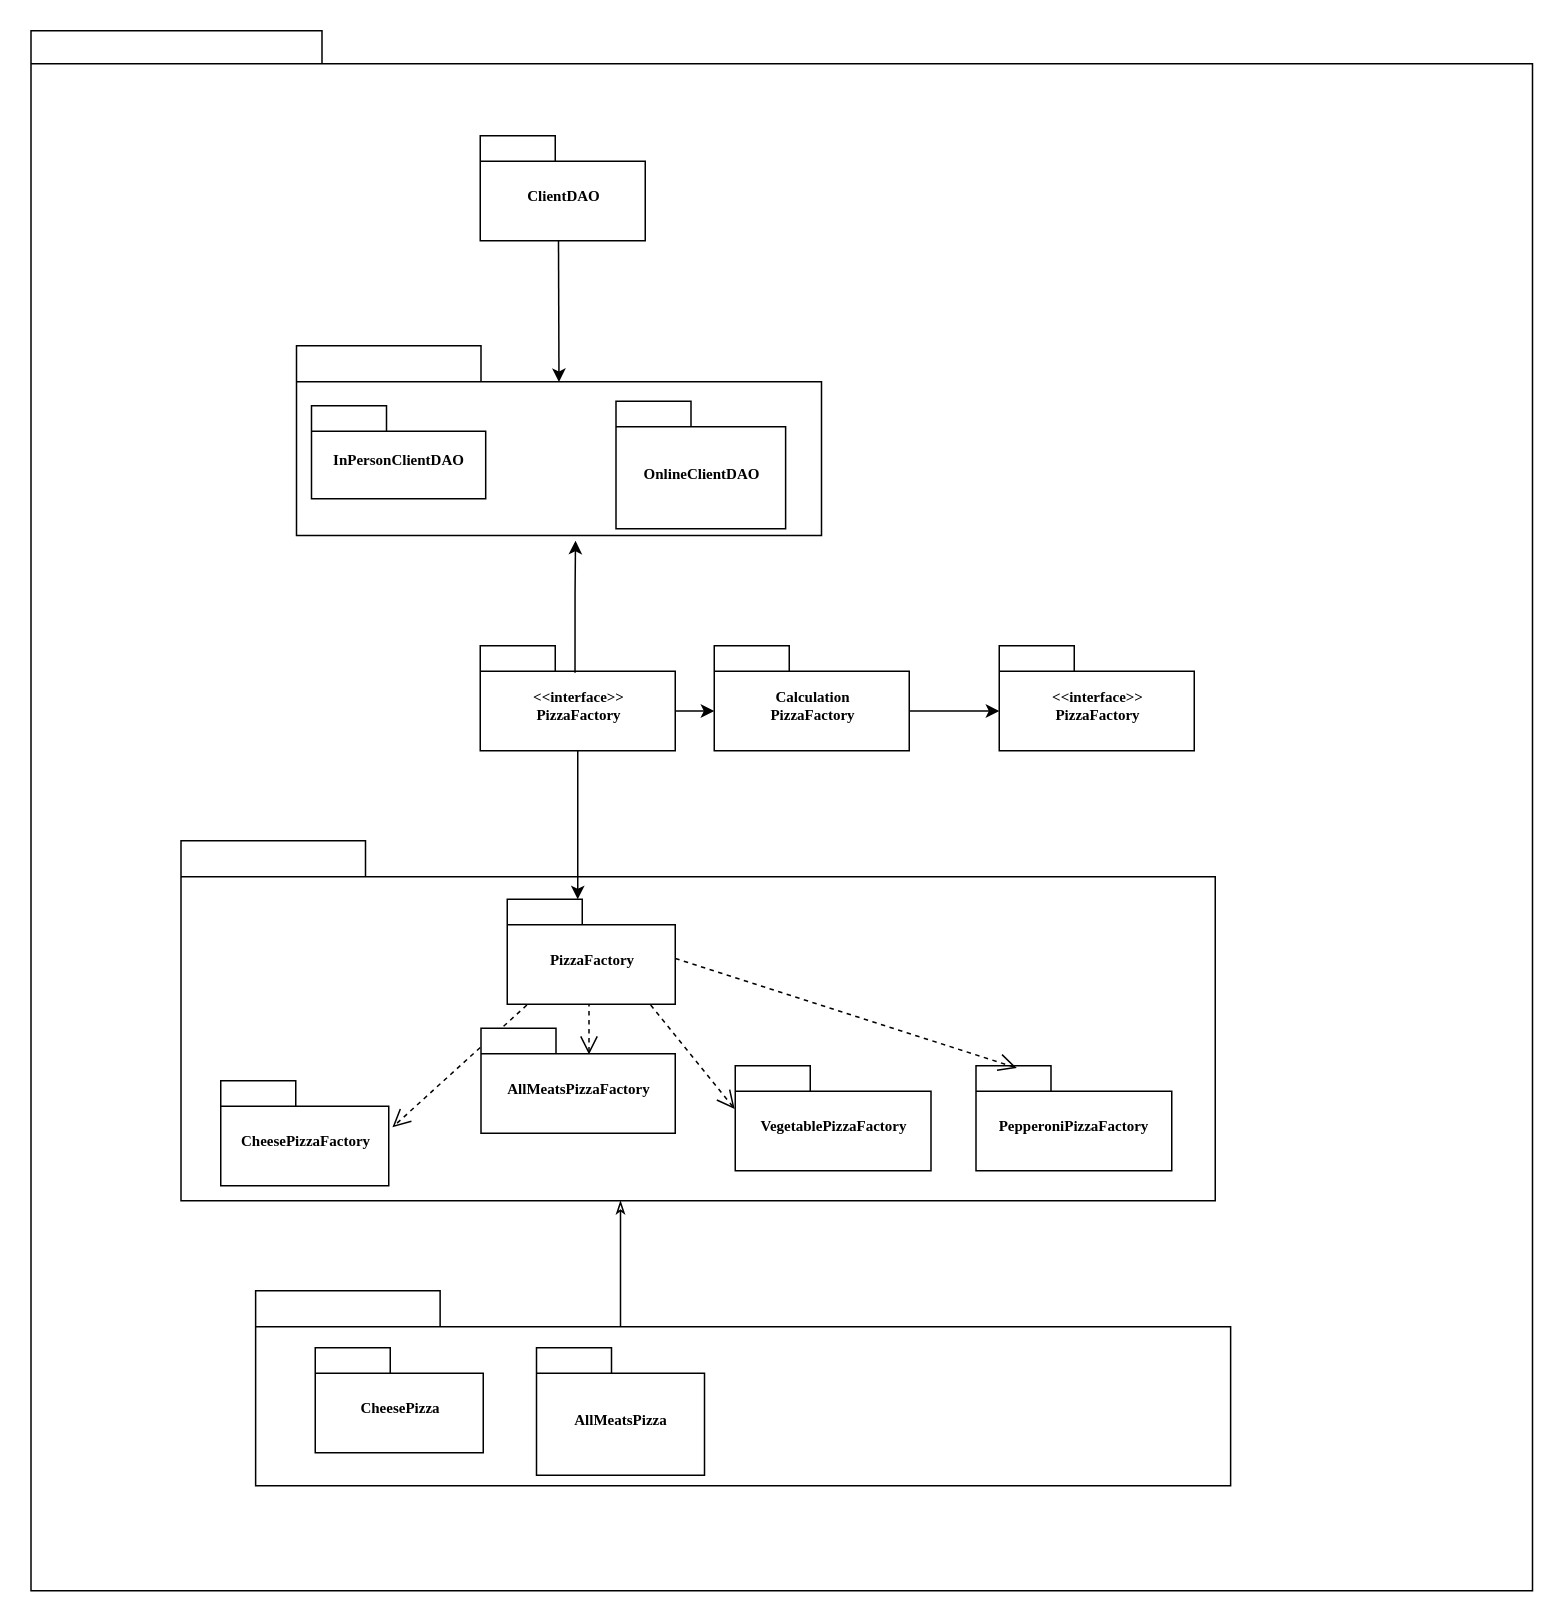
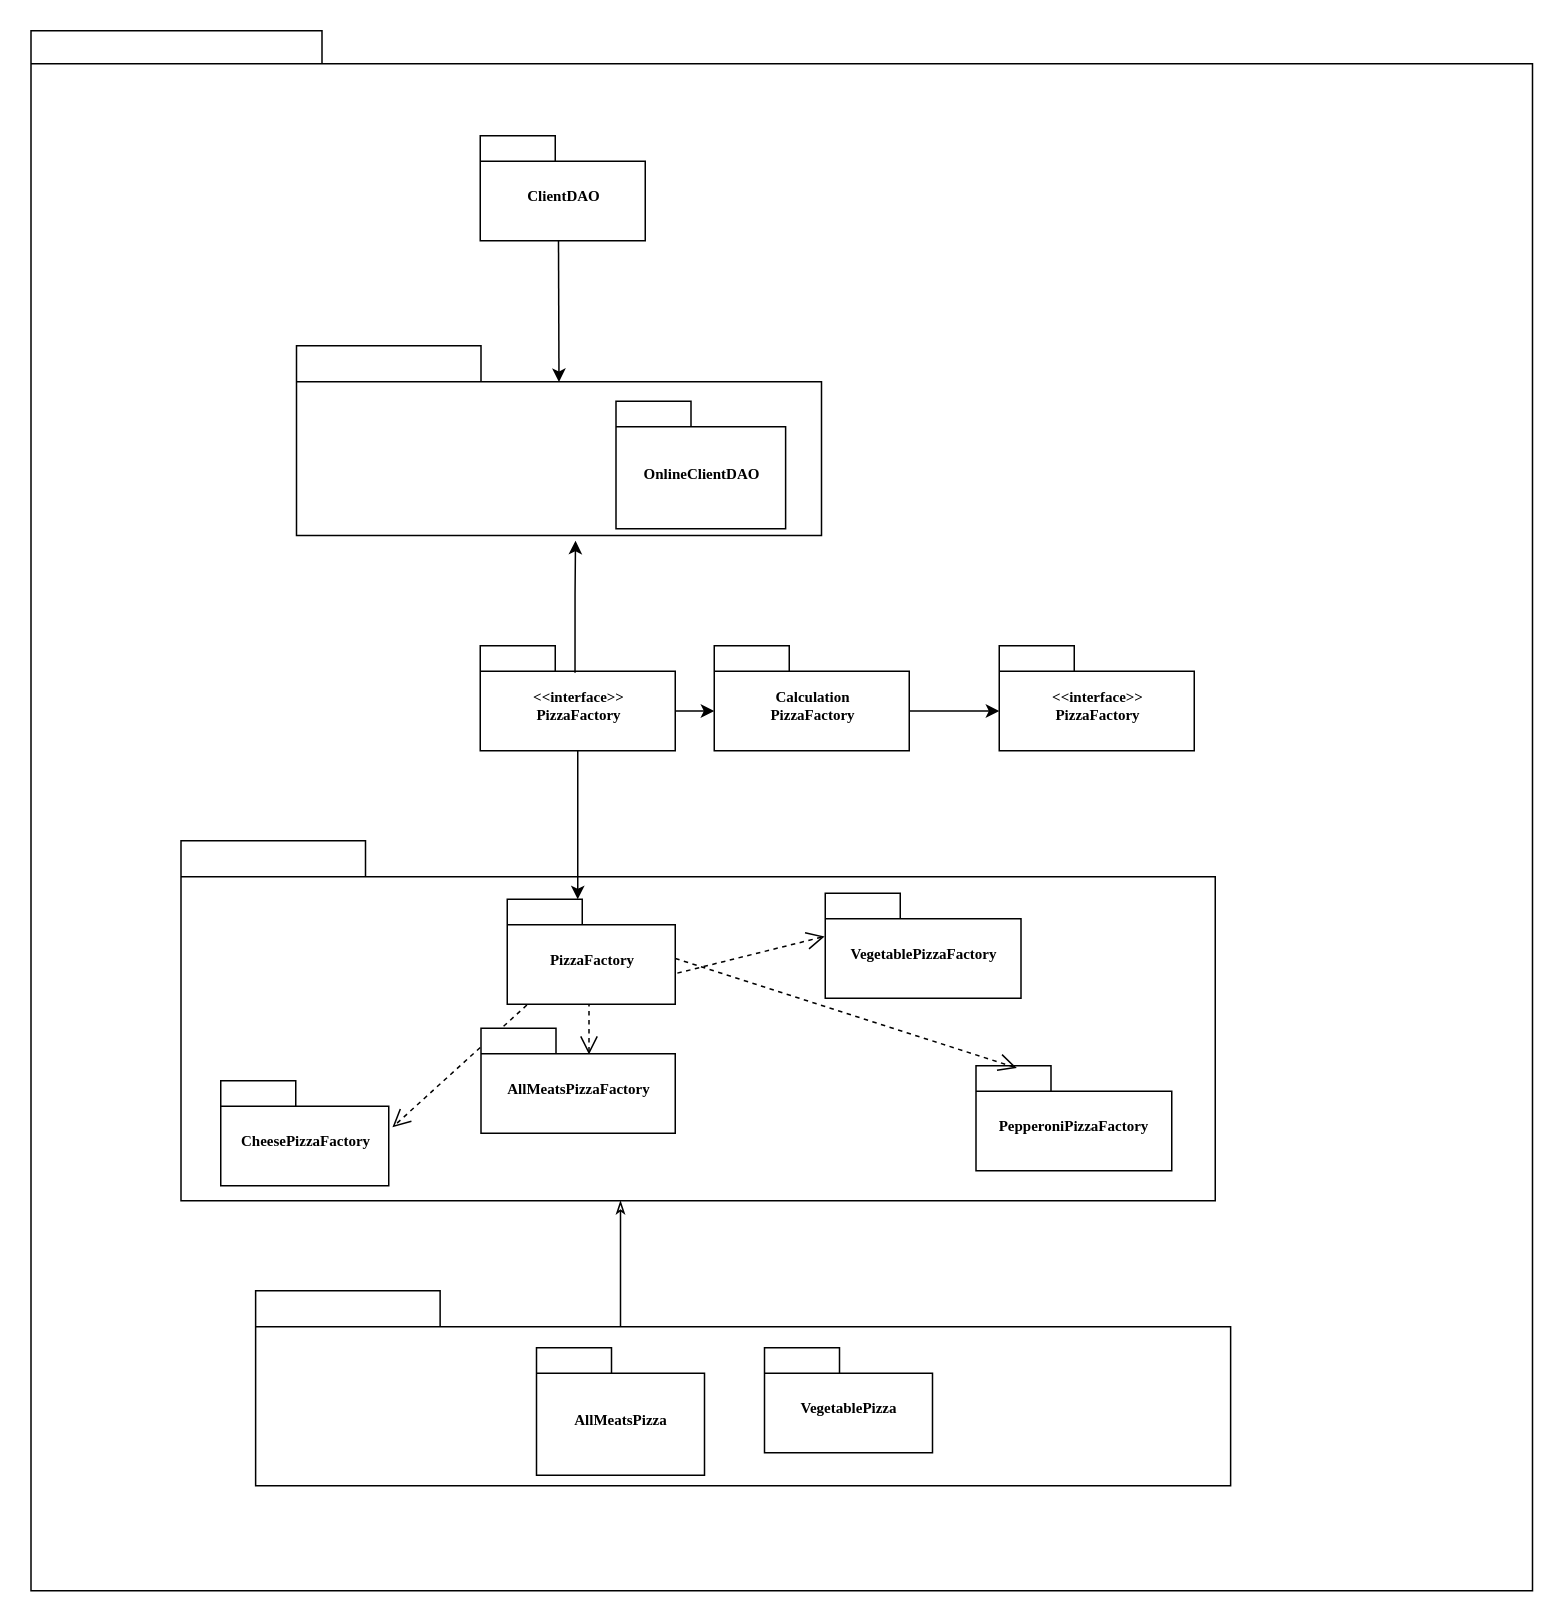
- <mxCell id="23" value="InPersonClientDAO" style="shape=folder;fontStyle=1;spacingTop=10;tabWidth=50;tabHeight=17;tabPosition=left;html=1;rounded=0;shadow=0;comic=0;labelBackgroundColor=none;strokeWidth=1;fontFamily=Verdana;fontSize=10;align=center;" vertex="1" parent="22"><mxGeometry width="116.134" height="61.94" as="geometry" /></mxCell>
- <mxCell id="13" value="VegetablePizzaFactory" style="shape=folder;fontStyle=1;spacingTop=10;tabWidth=50;tabHeight=17;tabPosition=left;html=1;rounded=0;shadow=0;comic=0;labelBackgroundColor=none;strokeColor=#000000;strokeWidth=1;fillColor=#ffffff;fontFamily=Verdana;fontSize=10;fontColor=#000000;align=center;" parent="1" vertex="1"><mxGeometry x="489.5" y="710" width="130.5" height="70" as="geometry" /></mxCell>
+ <mxCell id="13" value="VegetablePizzaFactory" style="shape=folder;fontStyle=1;spacingTop=10;tabWidth=50;tabHeight=17;tabPosition=left;html=1;rounded=0;shadow=0;comic=0;labelBackgroundColor=none;strokeColor=#000000;strokeWidth=1;fillColor=#ffffff;fontFamily=Verdana;fontSize=10;fontColor=#000000;align=center;" parent="1" vertex="1"><mxGeometry x="549.5" y="595" width="130.5" height="70" as="geometry" /></mxCell>
- <mxCell id="15" value="CheesePizza" style="shape=folder;fontStyle=1;spacingTop=10;tabWidth=50;tabHeight=17;tabPosition=left;html=1;rounded=0;shadow=0;comic=0;labelBackgroundColor=none;strokeWidth=1;fontFamily=Verdana;fontSize=10;align=center;" parent="1" vertex="1"><mxGeometry x="209.5" y="898" width="112" height="70" as="geometry" /></mxCell>
+ <mxCell id="19" value="VegetablePizza" style="shape=folder;fontStyle=1;spacingTop=10;tabWidth=50;tabHeight=17;tabPosition=left;html=1;rounded=0;shadow=0;comic=0;labelBackgroundColor=none;strokeWidth=1;fontFamily=Verdana;fontSize=10;align=center;" vertex="1" parent="1"><mxGeometry x="509" y="898" width="112" height="70" as="geometry" /></mxCell>
